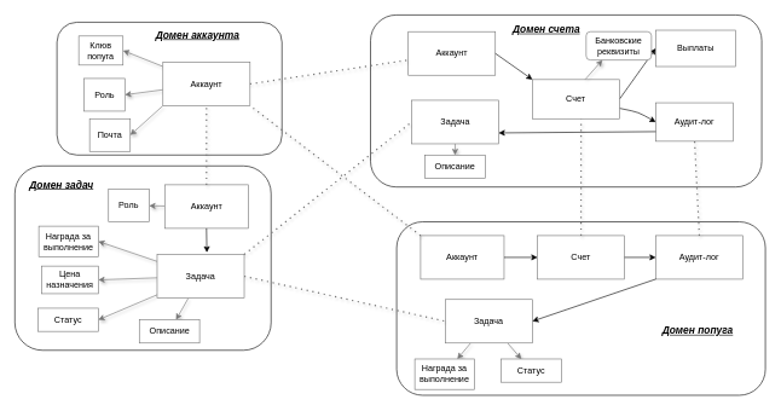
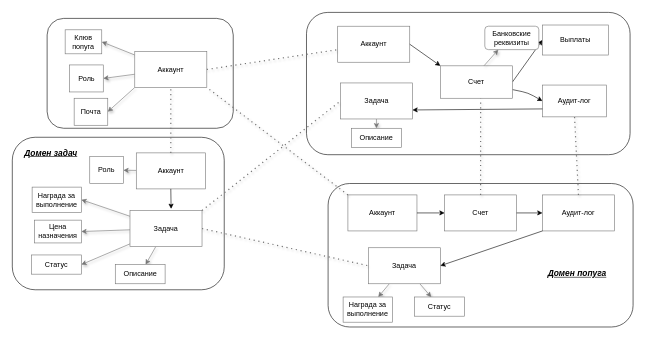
- <mxCell id="45" value="&lt;font style=&quot;font-size: 14px;&quot; color=&quot;#000000&quot;&gt;&lt;b&gt;&lt;i&gt;&lt;u&gt;Домен счета&lt;/u&gt;&lt;/i&gt;&lt;/b&gt;&lt;/font&gt;" style="text;strokeColor=none;align=center;fillColor=none;html=1;verticalAlign=middle;whiteSpace=wrap;rounded=0;" parent="1" vertex="1"><mxGeometry x="698" y="25" width="109" height="30" as="geometry" /></mxCell>
- <mxCell id="46" value="&lt;font style=&quot;font-size: 14px;&quot; color=&quot;#000000&quot;&gt;&lt;b&gt;&lt;i&gt;&lt;u&gt;Домен аккаунта&lt;/u&gt;&lt;/i&gt;&lt;/b&gt;&lt;/font&gt;" style="text;strokeColor=none;align=center;fillColor=none;html=1;verticalAlign=middle;whiteSpace=wrap;rounded=0;" parent="1" vertex="1"><mxGeometry x="212" y="33" width="120" height="30" as="geometry" /></mxCell>
